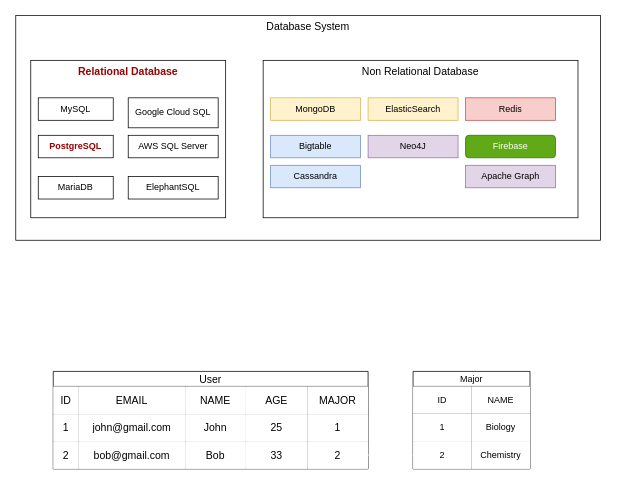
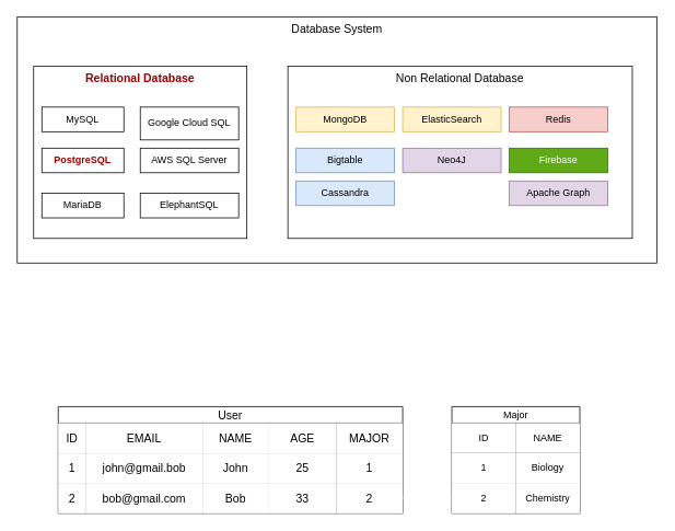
- <mxCell id="14" value="Firebase" style="whiteSpace=wrap;html=1;container=0;fillColor=#60a917;fontColor=#ffffff;strokeColor=#2D7600;rounded=1;" parent="1" vertex="1"><mxGeometry x="620" y="180" width="120" height="30" as="geometry" /></mxCell>
+ <mxCell id="14" value="Firebase" style="rounded=0;whiteSpace=wrap;html=1;container=0;fillColor=#60a917;fontColor=#ffffff;strokeColor=#2D7600;" parent="1" vertex="1"><mxGeometry x="620" y="180" width="120" height="30" as="geometry" /></mxCell>
- <mxCell id="29" value="john@gmail.com" style="shape=partialRectangle;html=1;whiteSpace=wrap;connectable=0;top=0;left=0;bottom=0;right=0;overflow=hidden;fontSize=14;" parent="27" vertex="1"><mxGeometry x="34" width="142" height="36" as="geometry"><mxRectangle width="142" height="36" as="alternateBounds" /></mxGeometry></mxCell>
+ <mxCell id="29" value="john@gmail.bob" style="shape=partialRectangle;html=1;whiteSpace=wrap;connectable=0;top=0;left=0;bottom=0;right=0;overflow=hidden;fontSize=14;" parent="27" vertex="1"><mxGeometry x="34" width="142" height="36" as="geometry"><mxRectangle width="142" height="36" as="alternateBounds" /></mxGeometry></mxCell>
